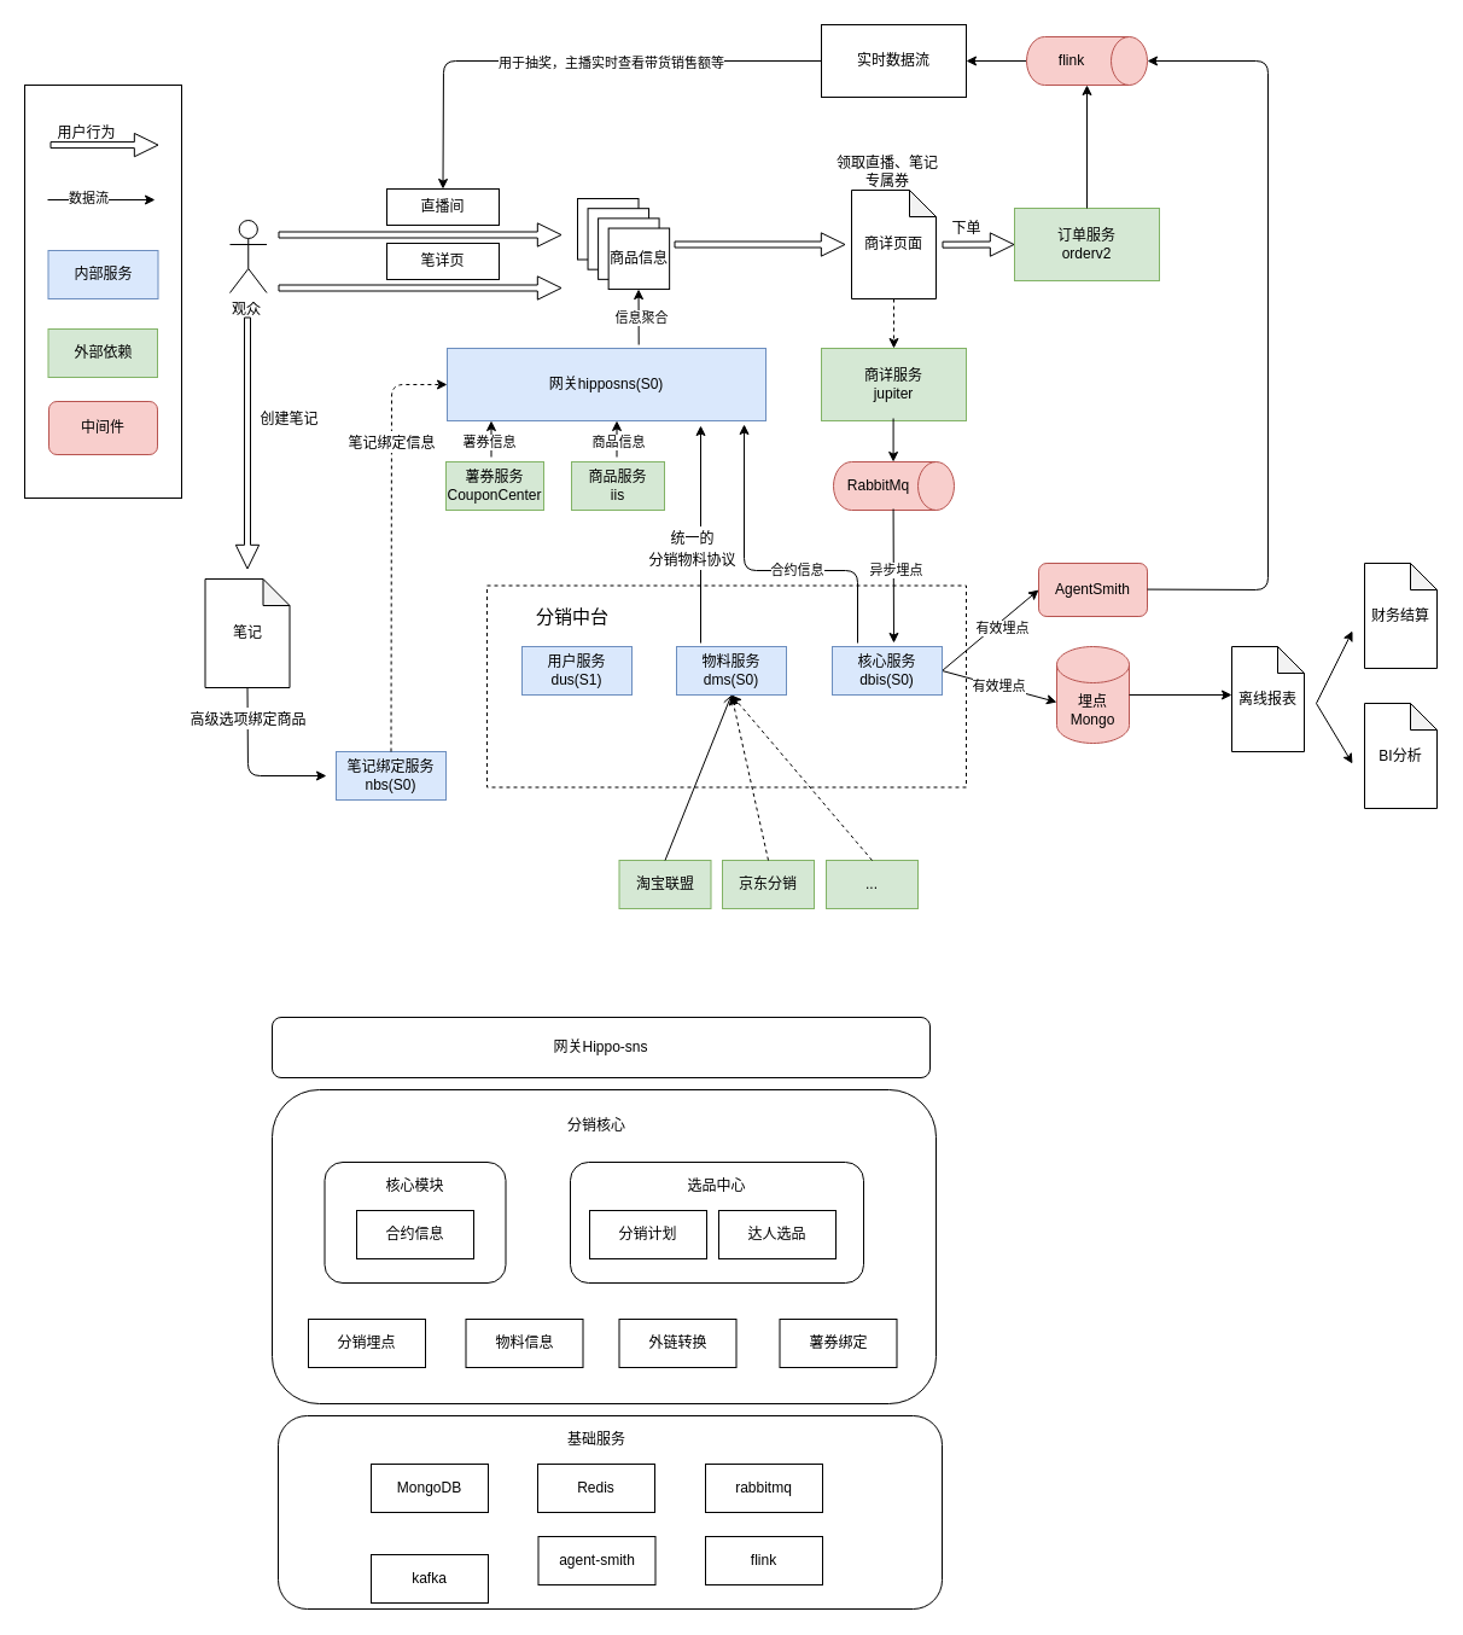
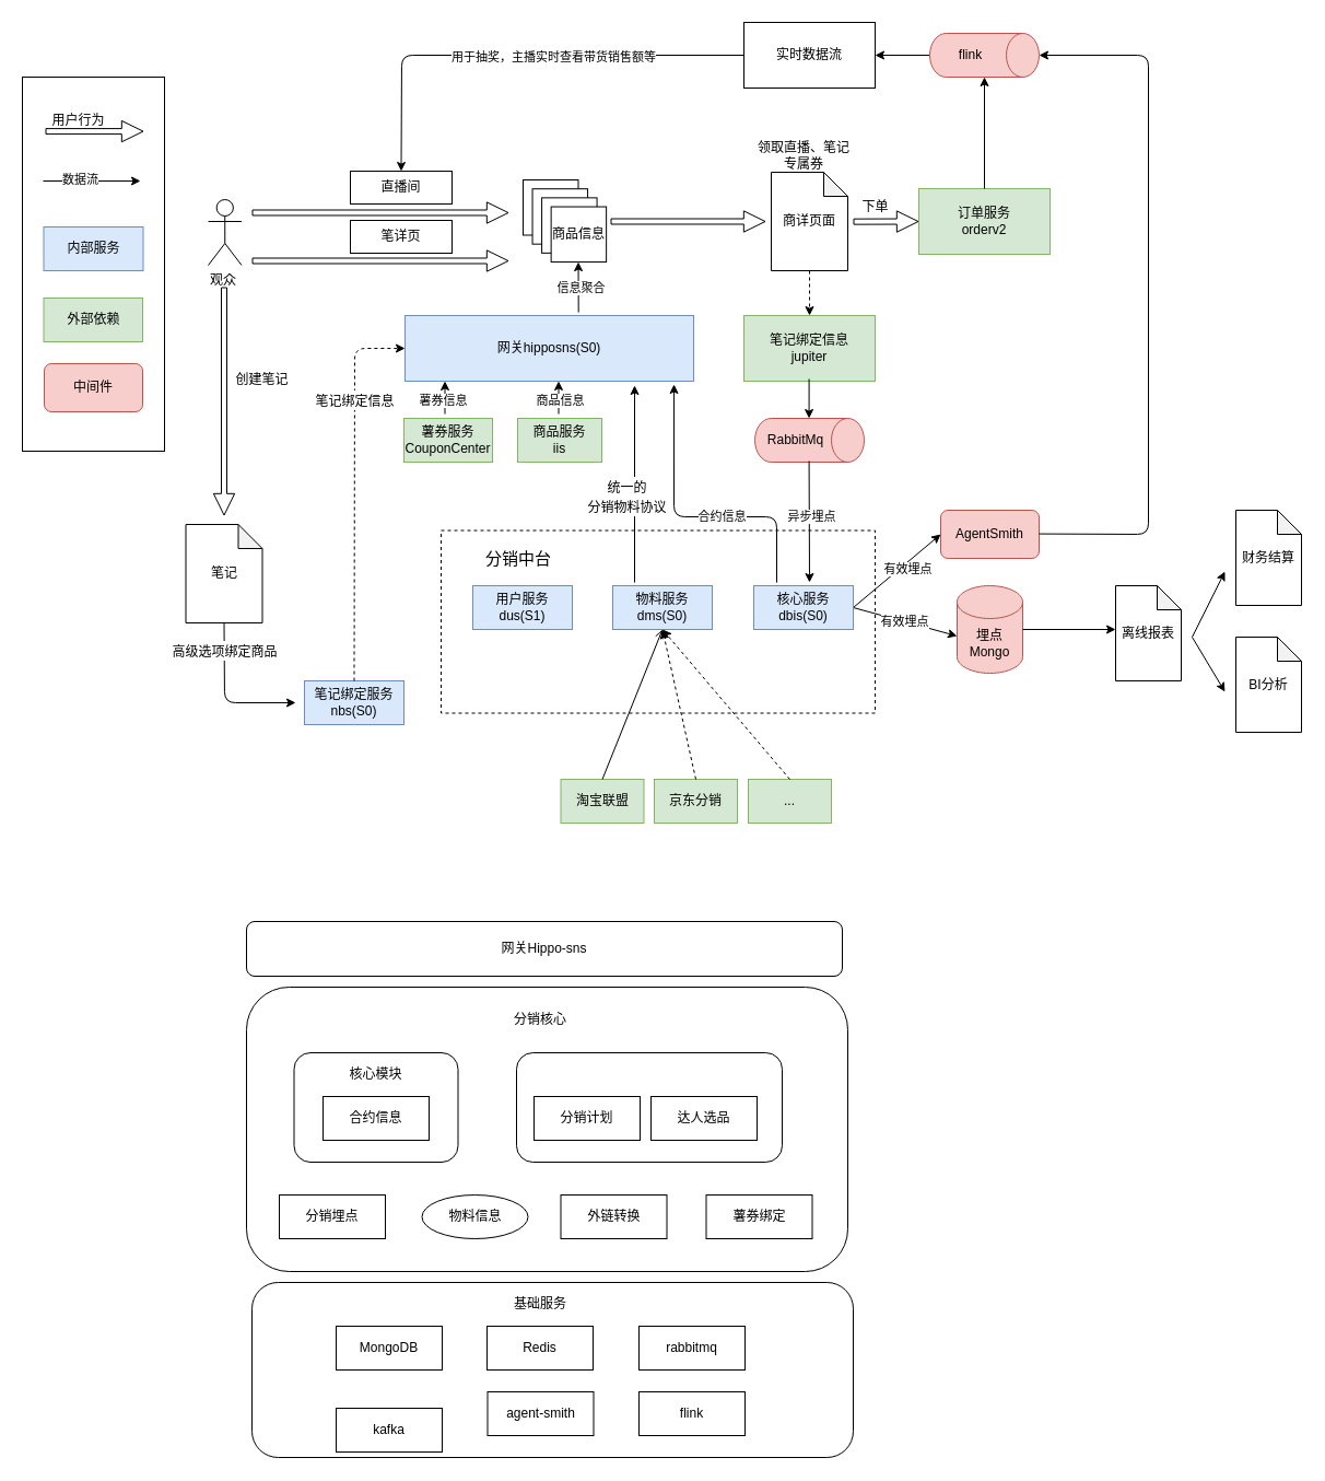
- <mxCell id="28" value="商详服务&lt;br&gt;jupiter" style="rounded=0;whiteSpace=wrap;html=1;fillColor=#d5e8d4;strokeColor=#82b366;" vertex="1" parent="1"><mxGeometry x="680" y="288" width="120" height="60" as="geometry" /></mxCell>
+ <mxCell id="28" value="笔记绑定信息&lt;br&gt;jupiter" style="rounded=0;whiteSpace=wrap;html=1;fillColor=#d5e8d4;strokeColor=#82b366;" vertex="1" parent="1"><mxGeometry x="680" y="288" width="120" height="60" as="geometry" /></mxCell>
- <mxCell id="65" value="选品中心" style="text;html=1;strokeColor=none;fillColor=none;align=center;verticalAlign=middle;whiteSpace=wrap;rounded=0;" vertex="1" parent="1"><mxGeometry x="568" y="972" width="51" height="20" as="geometry" /></mxCell>
- <mxCell id="67" value="物料信息" style="rounded=0;whiteSpace=wrap;html=1;" vertex="1" parent="1"><mxGeometry x="385.5" y="1092" width="97" height="40" as="geometry" /></mxCell>
+ <mxCell id="67" value="物料信息" style="ellipse;whiteSpace=wrap;html=1;" vertex="1" parent="1"><mxGeometry x="385.5" y="1092" width="97" height="40" as="geometry" /></mxCell>
